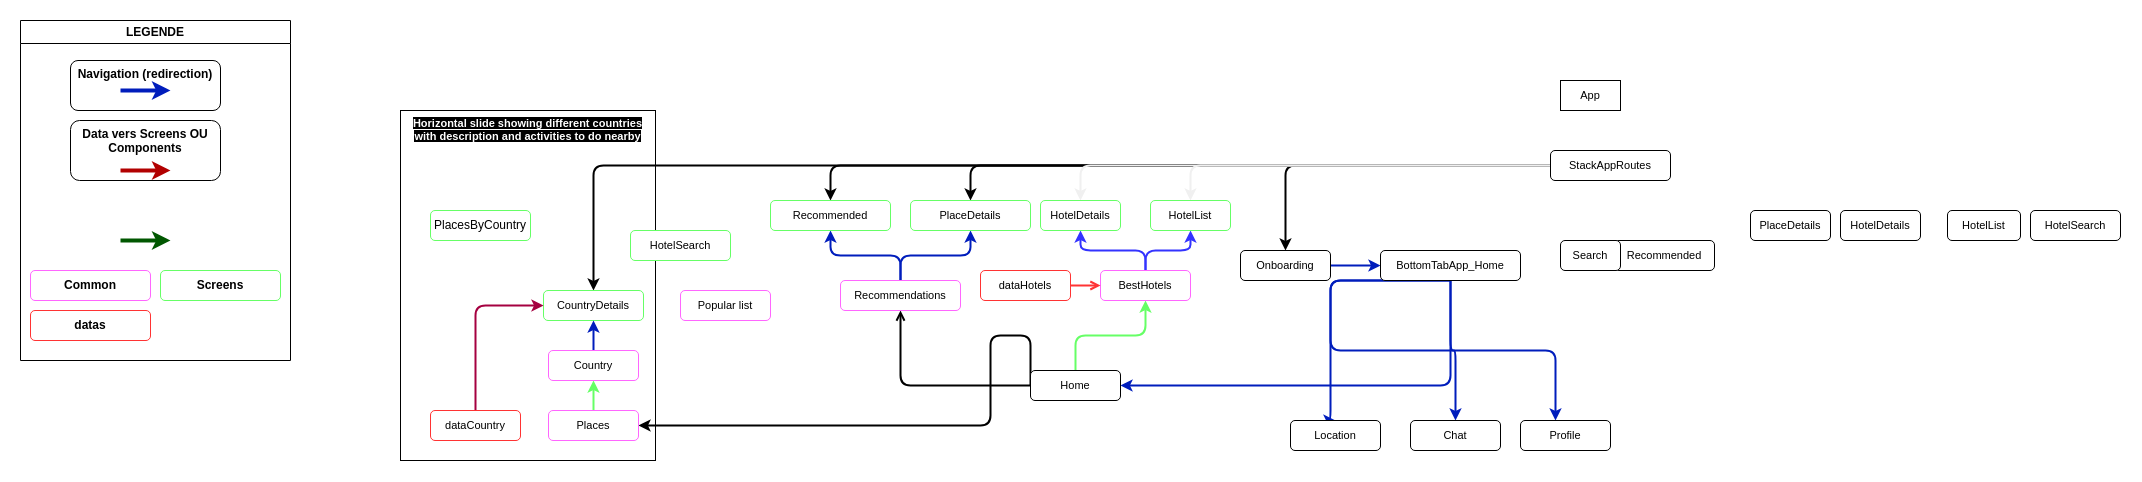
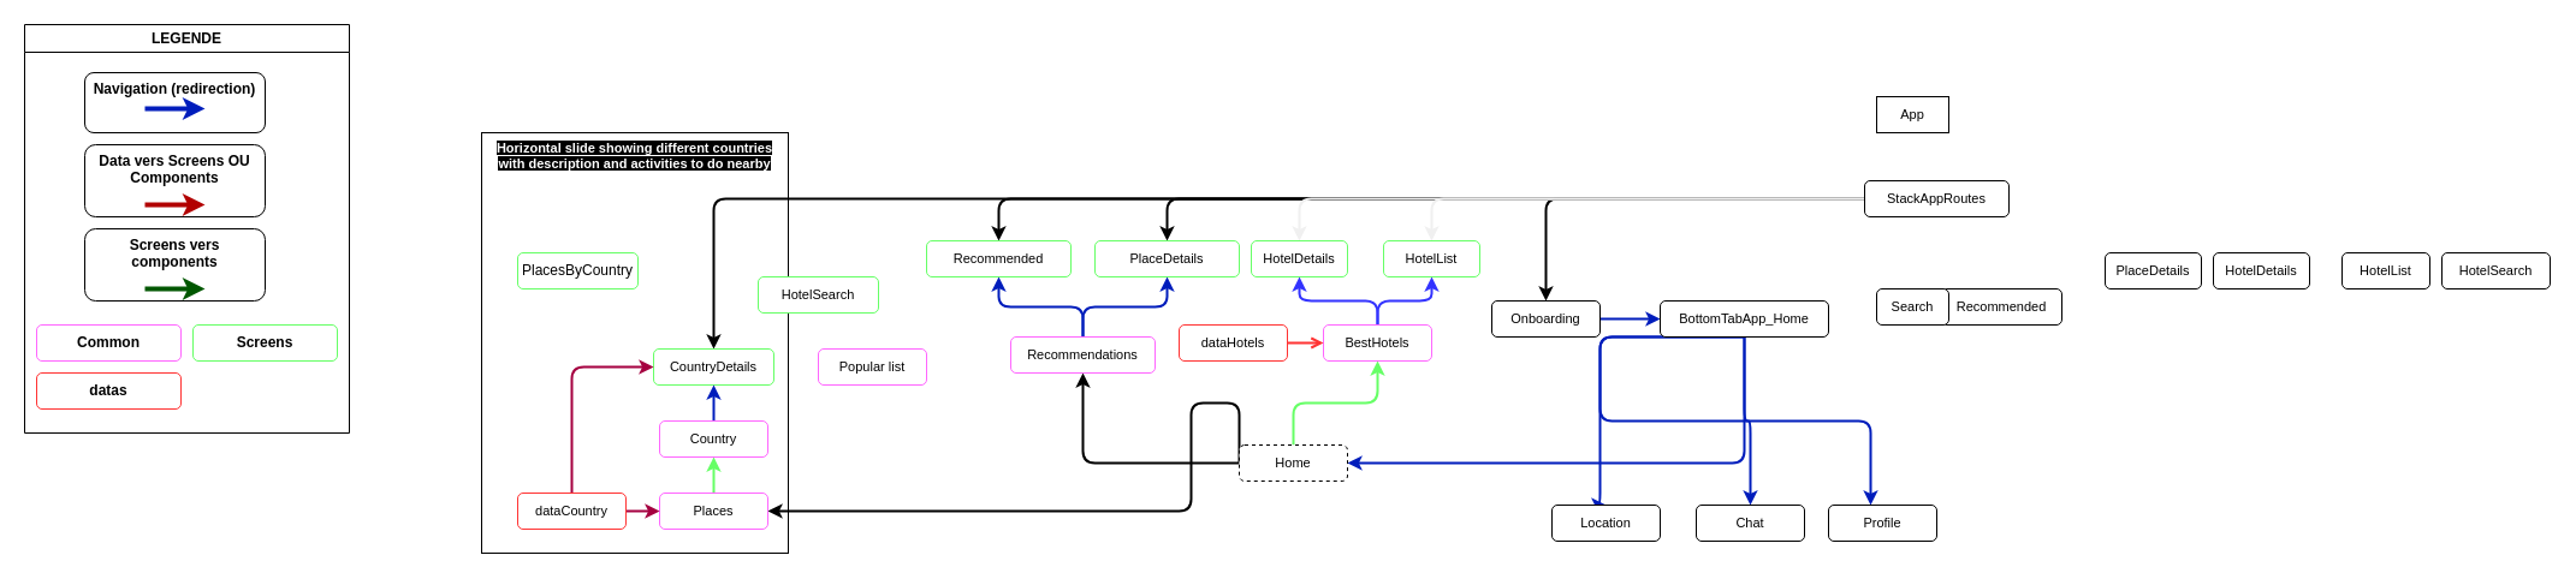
+ <mxCell id="50" value="&lt;b&gt;Screens vers components&lt;/b&gt;" style="rounded=1;whiteSpace=wrap;html=1;horizontal=1;verticalAlign=top;labelPosition=center;verticalLabelPosition=middle;align=center;" parent="45" vertex="1"><mxGeometry x="50" y="170" width="150" height="60" as="geometry" /></mxCell>
- <mxCell id="29" style="edgeStyle=orthogonalEdgeStyle;html=1;exitX=0;exitY=0.5;exitDx=0;exitDy=0;entryX=0.5;entryY=1;entryDx=0;entryDy=0;strokeWidth=2;endArrow=open;" parent="1" source="31" target="36" edge="1"><mxGeometry relative="1" as="geometry" /></mxCell>
+ <mxCell id="29" style="edgeStyle=orthogonalEdgeStyle;html=1;exitX=0;exitY=0.5;exitDx=0;exitDy=0;entryX=0.5;entryY=1;entryDx=0;entryDy=0;strokeWidth=2;" parent="1" source="31" target="36" edge="1"><mxGeometry relative="1" as="geometry" /></mxCell>
- <mxCell id="31" value="&lt;span style=&quot;font-size: 11px;&quot;&gt;Home&lt;/span&gt;" style="rounded=1;whiteSpace=wrap;html=1;fontStyle=0;fontSize=11;" parent="1" vertex="1"><mxGeometry x="1030" y="370" width="90" height="30" as="geometry" /></mxCell>
+ <mxCell id="31" value="&lt;span style=&quot;font-size: 11px;&quot;&gt;Home&lt;/span&gt;" style="rounded=1;whiteSpace=wrap;html=1;fontStyle=0;fontSize=11;dashed=1;" parent="1" vertex="1"><mxGeometry x="1030" y="370" width="90" height="30" as="geometry" /></mxCell>
+ <mxCell id="41" style="edgeStyle=none;html=1;exitX=1;exitY=0.5;exitDx=0;exitDy=0;entryX=0;entryY=0.5;entryDx=0;entryDy=0;fillColor=#d80073;strokeColor=#A50040;strokeWidth=2;" parent="1" source="42" target="33" edge="1"><mxGeometry relative="1" as="geometry" /></mxCell>
